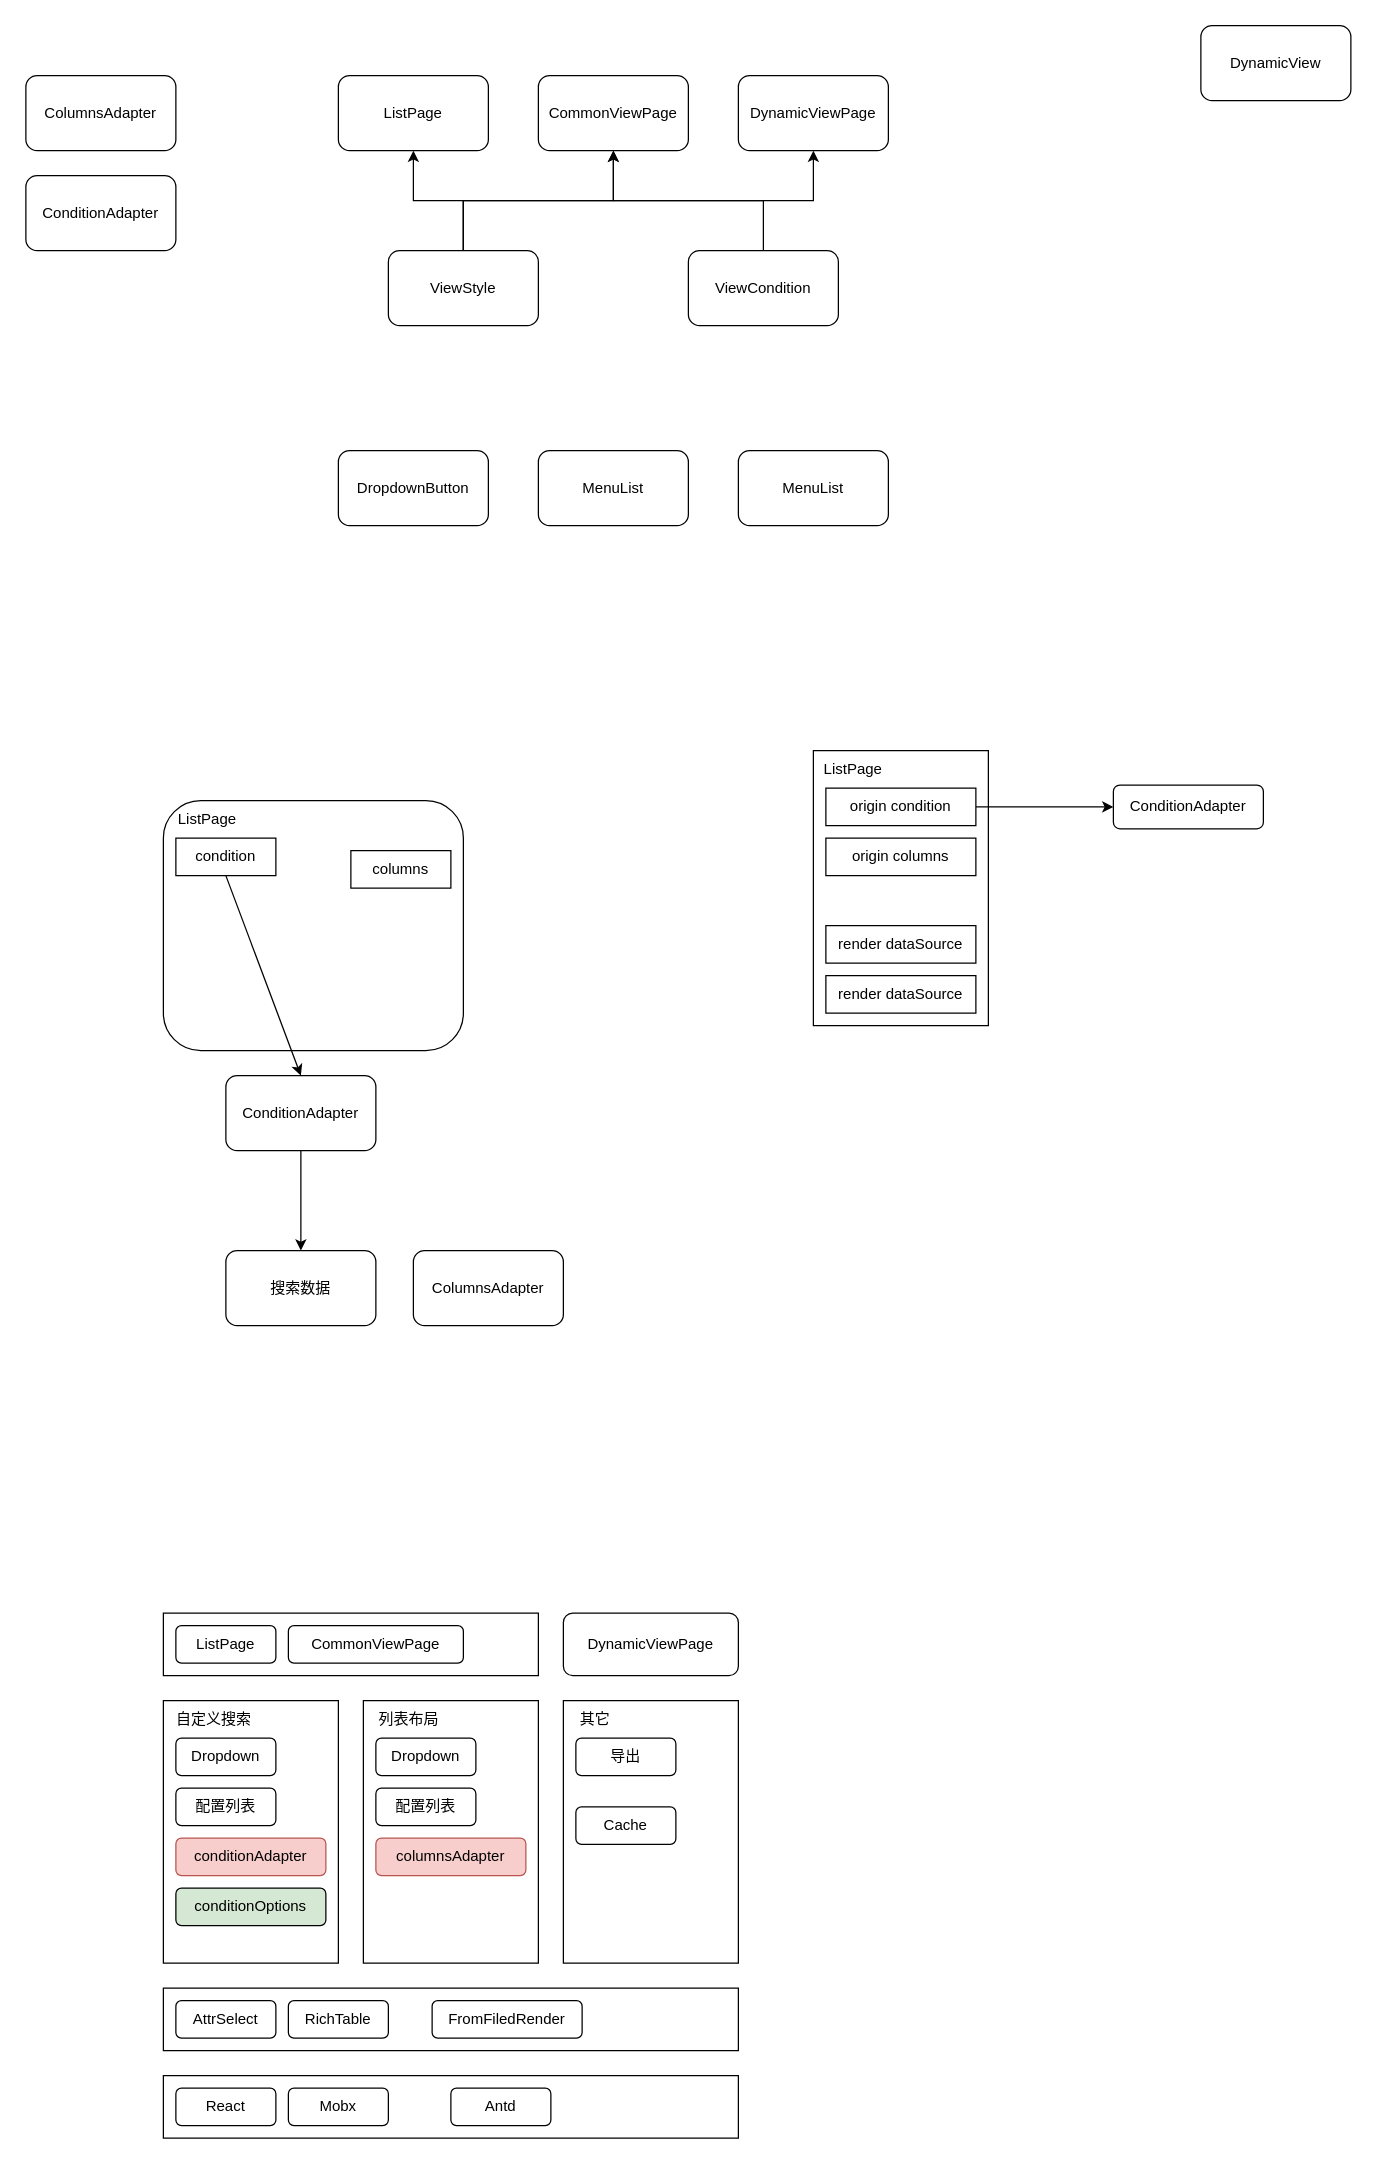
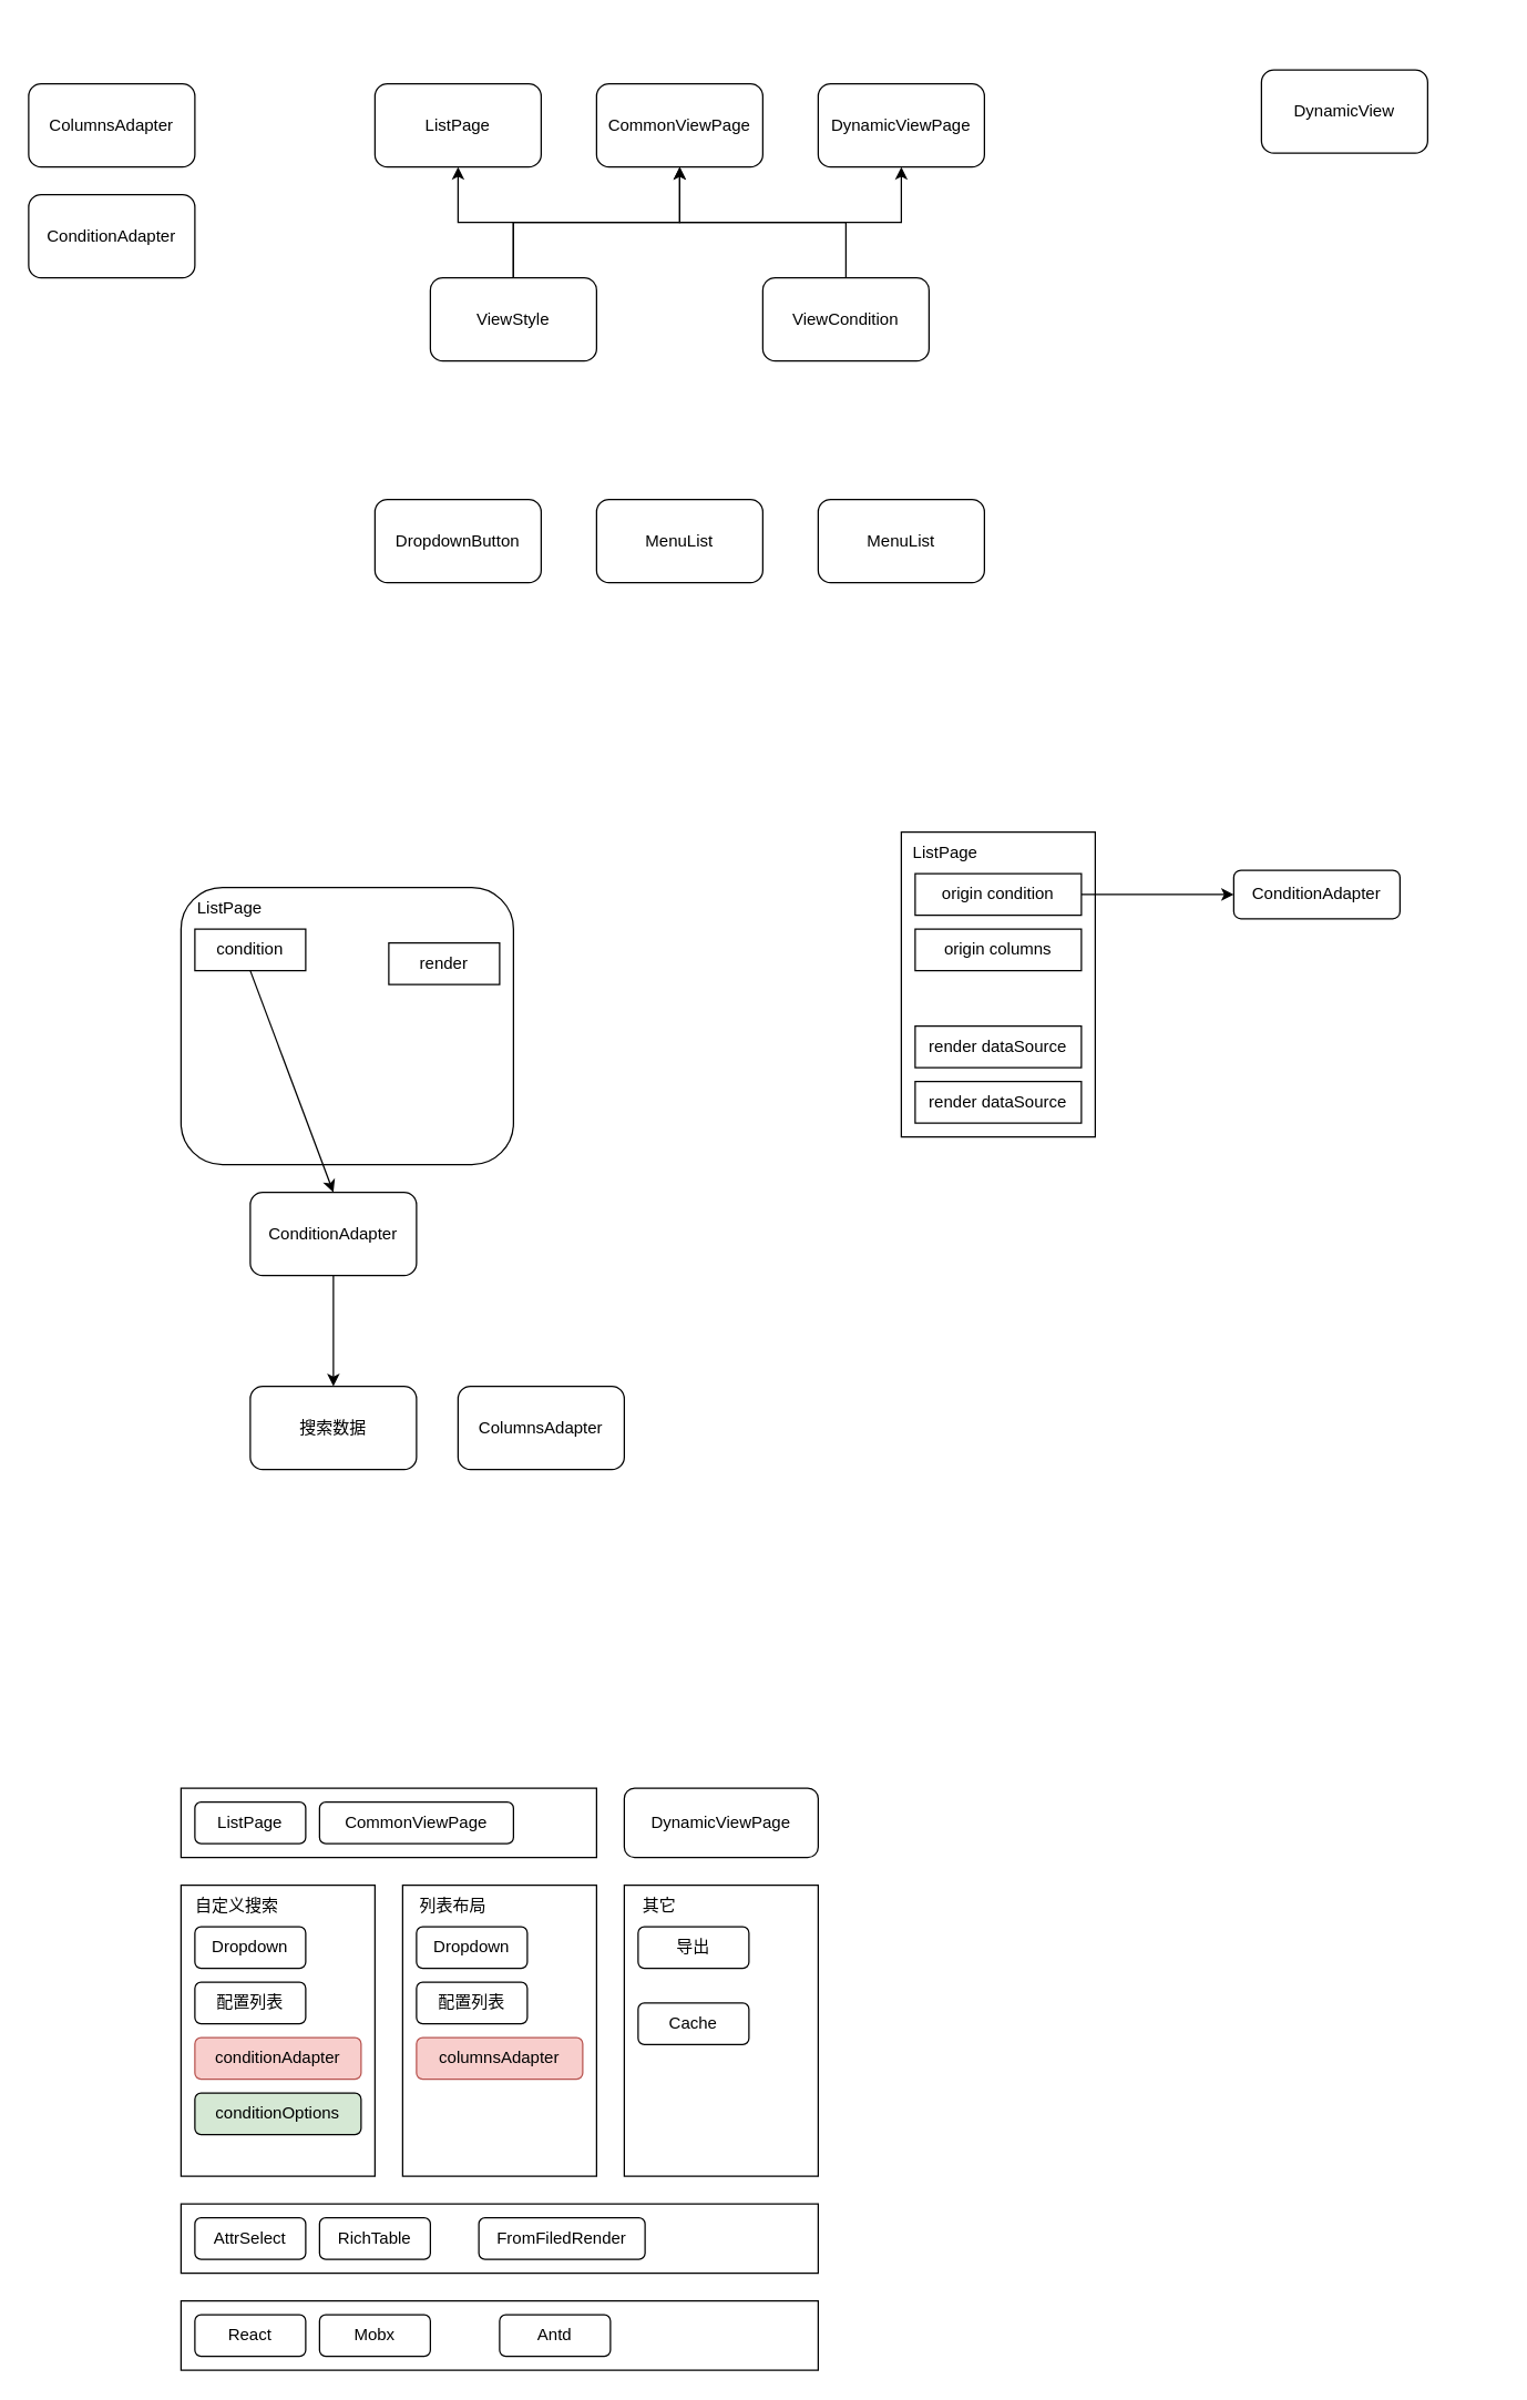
- <mxCell id="11" value="DynamicView" style="rounded=1;whiteSpace=wrap;html=1;" vertex="1" parent="1"><mxGeometry x="960" y="20" width="120" height="60" as="geometry" /></mxCell>
+ <mxCell id="11" value="DynamicView" style="rounded=1;whiteSpace=wrap;html=1;" vertex="1" parent="1"><mxGeometry x="910" y="50" width="120" height="60" as="geometry" /></mxCell>
- <mxCell id="21" value="columns" style="rounded=0;whiteSpace=wrap;html=1;" vertex="1" parent="17"><mxGeometry x="150" y="40" width="80" height="30" as="geometry" /></mxCell>
+ <mxCell id="21" value="render" style="rounded=0;whiteSpace=wrap;html=1;" vertex="1" parent="17"><mxGeometry x="150" y="40" width="80" height="30" as="geometry" /></mxCell>
